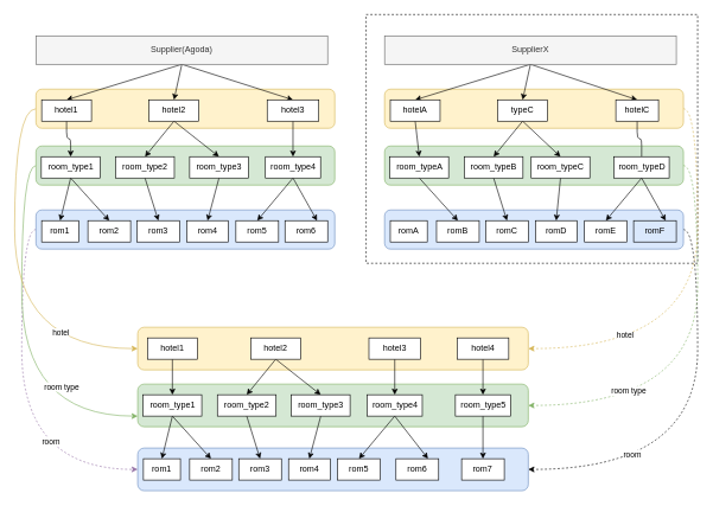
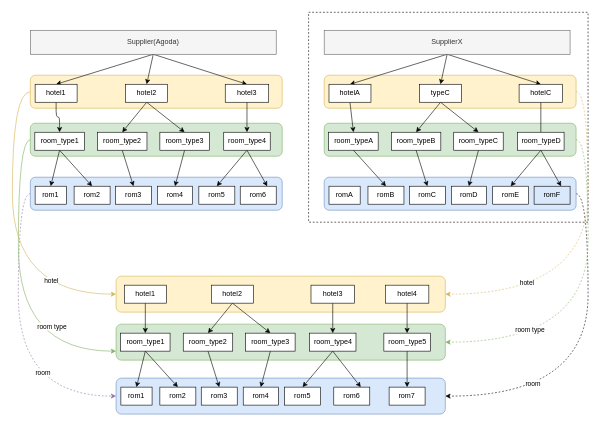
- <mxCell id="58" value="hotelC" style="rounded=0;whiteSpace=wrap;html=1;" vertex="1" parent="1"><mxGeometry x="865" y="140" width="60" height="30" as="geometry" /></mxCell>
+ <mxCell id="58" value="hotelC" style="rounded=0;whiteSpace=wrap;html=1;" vertex="1" parent="1"><mxGeometry x="865" y="140" width="72.5" height="30" as="geometry" /></mxCell>
- <mxCell id="64" value="room_typeC" style="rounded=0;whiteSpace=wrap;html=1;" vertex="1" parent="1"><mxGeometry x="746" y="220" width="82.5" height="30" as="geometry" /></mxCell>
+ <mxCell id="64" value="room_typeC" style="rounded=0;whiteSpace=wrap;html=1;" vertex="1" parent="1"><mxGeometry x="756" y="220" width="82.5" height="30" as="geometry" /></mxCell>
